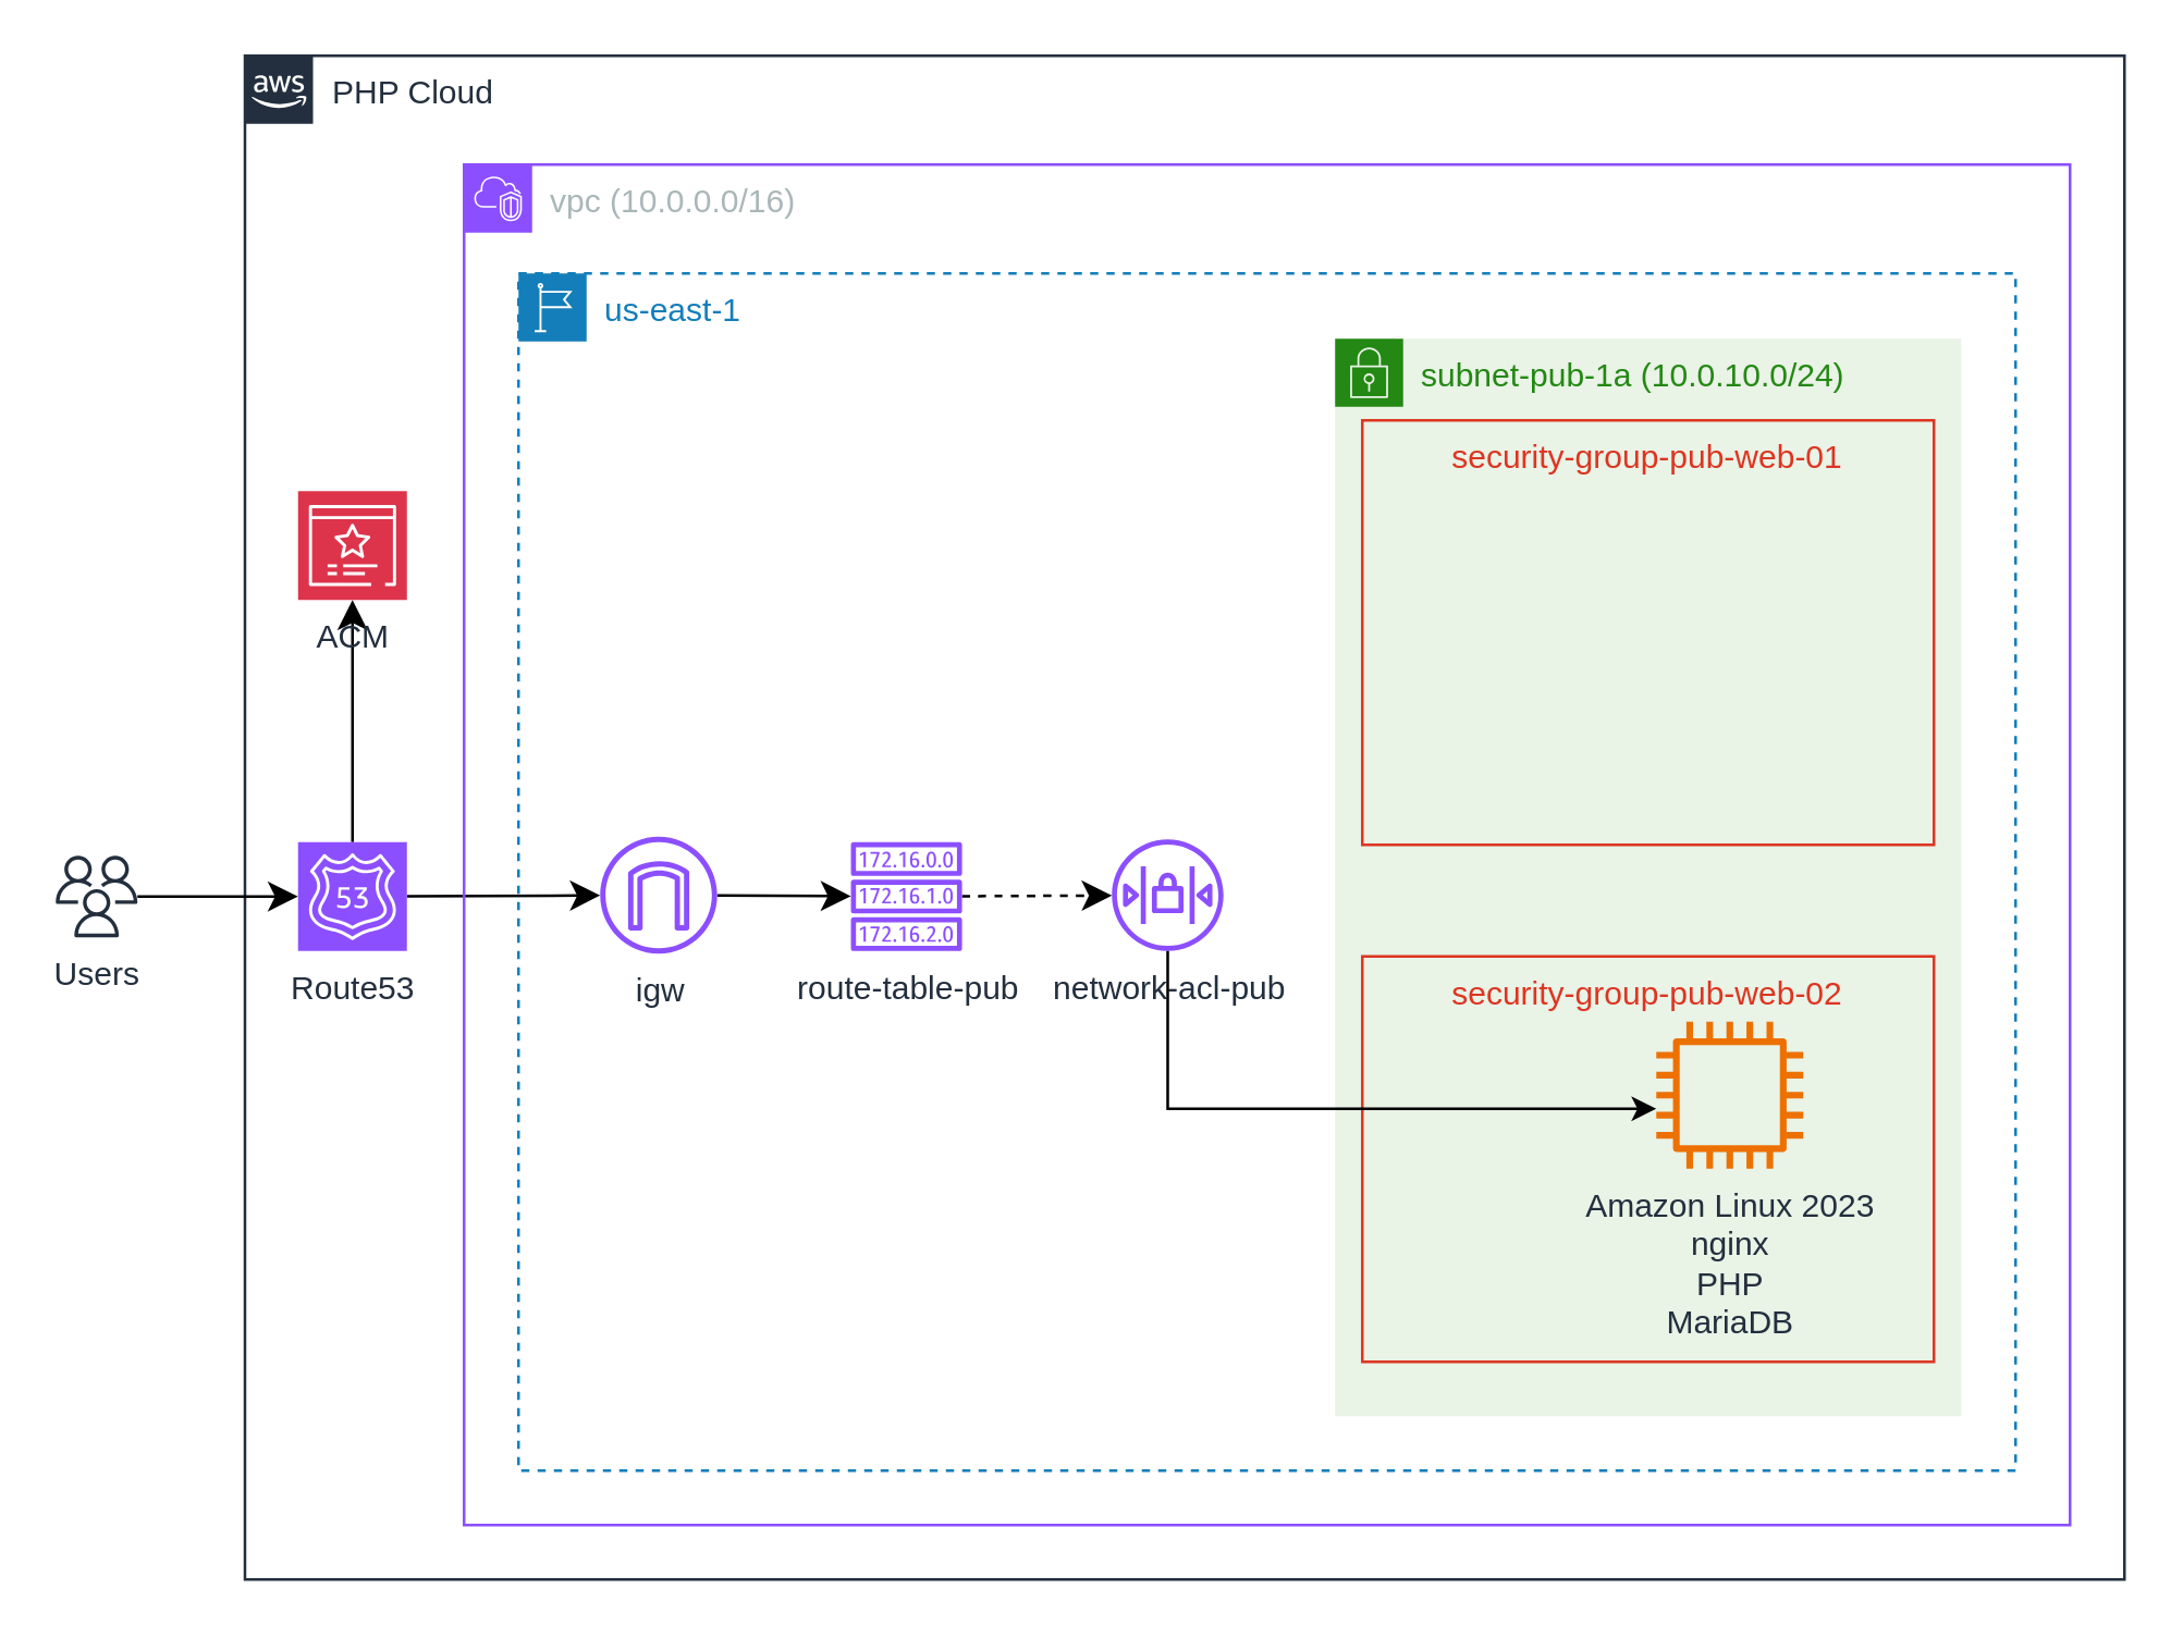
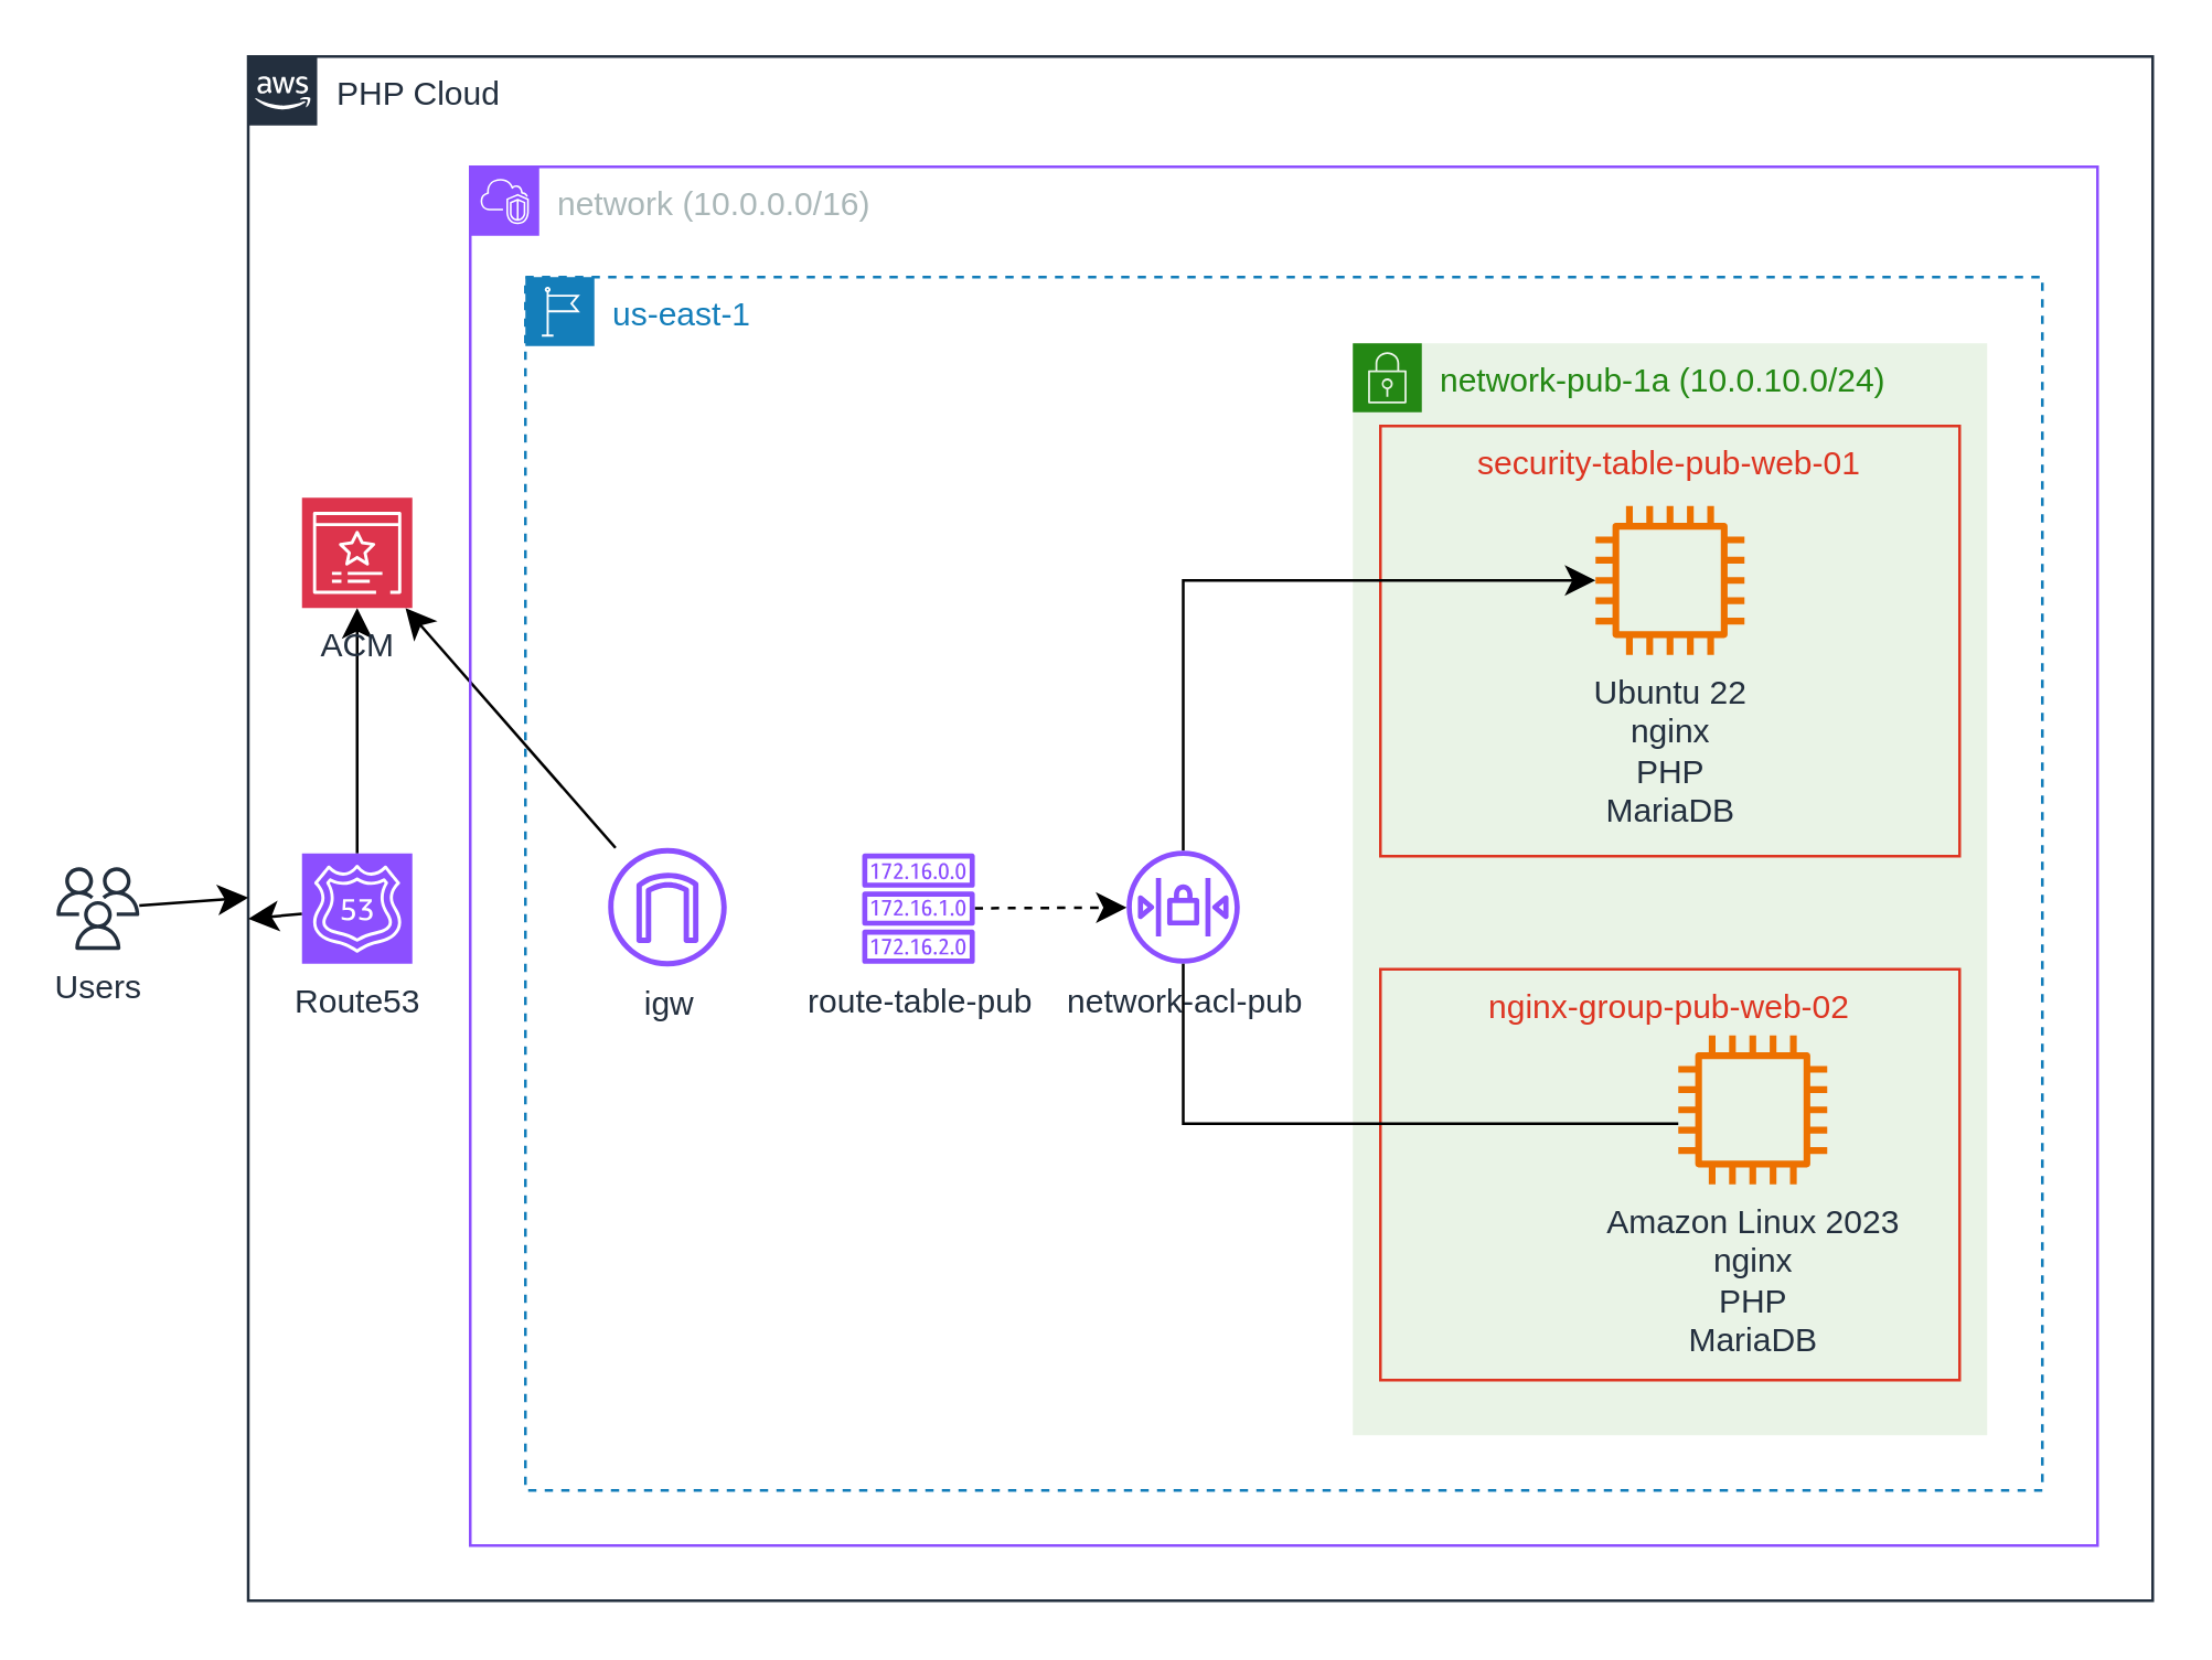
- <mxCell id="15" value="vpc (10.0.0.0/16)" style="points=[[0,0],[0.25,0],[0.5,0],[0.75,0],[1,0],[1,0.25],[1,0.5],[1,0.75],[1,1],[0.75,1],[0.5,1],[0.25,1],[0,1],[0,0.75],[0,0.5],[0,0.25]];outlineConnect=0;gradientColor=none;html=1;whiteSpace=wrap;fontSize=12;fontStyle=0;container=1;pointerEvents=0;collapsible=0;recursiveResize=0;shape=mxgraph.aws4.group;grIcon=mxgraph.aws4.group_vpc2;strokeColor=#8C4FFF;fillColor=none;verticalAlign=top;align=left;spacingLeft=30;fontColor=#AAB7B8;dashed=0;" parent="1" vertex="1"><mxGeometry x="170" y="60" width="590" height="500" as="geometry" /></mxCell>
+ <mxCell id="15" value="network (10.0.0.0/16)" style="points=[[0,0],[0.25,0],[0.5,0],[0.75,0],[1,0],[1,0.25],[1,0.5],[1,0.75],[1,1],[0.75,1],[0.5,1],[0.25,1],[0,1],[0,0.75],[0,0.5],[0,0.25]];outlineConnect=0;gradientColor=none;html=1;whiteSpace=wrap;fontSize=12;fontStyle=0;container=1;pointerEvents=0;collapsible=0;recursiveResize=0;shape=mxgraph.aws4.group;grIcon=mxgraph.aws4.group_vpc2;strokeColor=#8C4FFF;fillColor=none;verticalAlign=top;align=left;spacingLeft=30;fontColor=#AAB7B8;dashed=0;" parent="1" vertex="1"><mxGeometry x="170" y="60" width="590" height="500" as="geometry" /></mxCell>
- <mxCell id="4" value="&lt;div&gt;subnet-pub-1a (10.0.10.0/24)&lt;/div&gt;" style="points=[[0,0],[0.25,0],[0.5,0],[0.75,0],[1,0],[1,0.25],[1,0.5],[1,0.75],[1,1],[0.75,1],[0.5,1],[0.25,1],[0,1],[0,0.75],[0,0.5],[0,0.25]];outlineConnect=0;gradientColor=none;html=1;whiteSpace=wrap;fontSize=12;fontStyle=0;container=0;pointerEvents=0;collapsible=0;recursiveResize=0;shape=mxgraph.aws4.group;grIcon=mxgraph.aws4.group_security_group;grStroke=0;strokeColor=#248814;fillColor=#E9F3E6;verticalAlign=top;align=left;spacingLeft=30;fontColor=#248814;dashed=0;" parent="1" vertex="1"><mxGeometry x="490" y="124" width="230" height="396" as="geometry" /></mxCell>
+ <mxCell id="4" value="&lt;div&gt;network-pub-1a (10.0.10.0/24)&lt;/div&gt;" style="points=[[0,0],[0.25,0],[0.5,0],[0.75,0],[1,0],[1,0.25],[1,0.5],[1,0.75],[1,1],[0.75,1],[0.5,1],[0.25,1],[0,1],[0,0.75],[0,0.5],[0,0.25]];outlineConnect=0;gradientColor=none;html=1;whiteSpace=wrap;fontSize=12;fontStyle=0;container=0;pointerEvents=0;collapsible=0;recursiveResize=0;shape=mxgraph.aws4.group;grIcon=mxgraph.aws4.group_security_group;grStroke=0;strokeColor=#248814;fillColor=#E9F3E6;verticalAlign=top;align=left;spacingLeft=30;fontColor=#248814;dashed=0;" parent="1" vertex="1"><mxGeometry x="490" y="124" width="230" height="396" as="geometry" /></mxCell>
- <mxCell id="5" value="security-group-pub-web-01" style="fillColor=none;strokeColor=#DD3522;verticalAlign=top;fontStyle=0;fontColor=#DD3522;" parent="1" vertex="1"><mxGeometry x="500" y="154" width="210" height="156" as="geometry" /></mxCell>
+ <mxCell id="5" value="security-table-pub-web-01" style="fillColor=none;strokeColor=#DD3522;verticalAlign=top;fontStyle=0;fontColor=#DD3522;" parent="1" vertex="1"><mxGeometry x="500" y="154" width="210" height="156" as="geometry" /></mxCell>
+ <mxCell id="14" value="" style="edgeStyle=orthogonalEdgeStyle;rounded=0;orthogonalLoop=1;jettySize=auto;html=1;fontSize=12;startSize=8;endSize=8;" parent="1" source="16" target="6" edge="1"><mxGeometry relative="1" as="geometry"><Array as="points"><mxPoint x="429" y="210" /></Array></mxGeometry></mxCell>
+ <mxCell id="6" value="&lt;div&gt;Ubuntu 22&lt;/div&gt;&lt;div&gt;nginx&lt;/div&gt;&lt;div&gt;PHP&lt;/div&gt;&lt;div&gt;MariaDB&lt;/div&gt;" style="sketch=0;outlineConnect=0;fontColor=#232F3E;gradientColor=none;fillColor=#ED7100;strokeColor=none;dashed=0;verticalLabelPosition=bottom;verticalAlign=top;align=center;html=1;fontSize=12;fontStyle=0;aspect=fixed;pointerEvents=1;shape=mxgraph.aws4.instance2;" parent="1" vertex="1"><mxGeometry x="578" y="183" width="54" height="54" as="geometry" /></mxCell>
- <mxCell id="11" value="" style="edgeStyle=none;curved=1;rounded=0;orthogonalLoop=1;jettySize=auto;html=1;fontSize=12;startSize=8;endSize=8;" parent="1" source="13" target="8" edge="1"><mxGeometry relative="1" as="geometry" /></mxCell>
+ <mxCell id="11" value="" style="edgeStyle=none;curved=1;rounded=0;orthogonalLoop=1;jettySize=auto;html=1;fontSize=12;startSize=8;endSize=8;" parent="1" source="13" target="2" edge="1"><mxGeometry relative="1" as="geometry" /></mxCell>
- <mxCell id="7" style="edgeStyle=none;curved=1;rounded=0;orthogonalLoop=1;jettySize=auto;html=1;fontSize=12;startSize=8;endSize=8;" parent="1" source="8" target="10" edge="1"><mxGeometry relative="1" as="geometry" /></mxCell>
+ <mxCell id="7" style="edgeStyle=none;curved=1;rounded=0;orthogonalLoop=1;jettySize=auto;html=1;fontSize=12;startSize=8;endSize=8;" parent="1" source="8" target="19" edge="1"><mxGeometry relative="1" as="geometry" /></mxCell>
- <mxCell id="17" value="" style="edgeStyle=none;curved=1;rounded=0;orthogonalLoop=1;jettySize=auto;html=1;fontSize=12;startSize=8;endSize=8;" parent="1" source="18" target="13" edge="1"><mxGeometry relative="1" as="geometry" /></mxCell>
+ <mxCell id="17" value="" style="edgeStyle=none;curved=1;rounded=0;orthogonalLoop=1;jettySize=auto;html=1;fontSize=12;startSize=8;endSize=8;" parent="1" source="18" target="2" edge="1"><mxGeometry relative="1" as="geometry" /></mxCell>
- <mxCell id="20" value="security-group-pub-web-02" style="fillColor=none;strokeColor=#DD3522;verticalAlign=top;fontStyle=0;fontColor=#DD3522;" vertex="1" parent="1"><mxGeometry x="500" y="351" width="210" height="149" as="geometry" /></mxCell>
+ <mxCell id="20" value="nginx-group-pub-web-02" style="fillColor=none;strokeColor=#DD3522;verticalAlign=top;fontStyle=0;fontColor=#DD3522;" vertex="1" parent="1"><mxGeometry x="500" y="351" width="210" height="149" as="geometry" /></mxCell>
- <mxCell id="22" value="" style="edgeStyle=orthogonalEdgeStyle;rounded=0;orthogonalLoop=1;jettySize=auto;html=1;" edge="1" parent="1" source="16" target="21"><mxGeometry relative="1" as="geometry"><mxPoint x="401.5" y="429" as="targetPoint" /><Array as="points"><mxPoint x="429" y="407" /></Array></mxGeometry></mxCell>
+ <mxCell id="22" value="" style="edgeStyle=orthogonalEdgeStyle;rounded=0;orthogonalLoop=1;jettySize=auto;html=1;endArrow=none;" edge="1" parent="1" source="16" target="21"><mxGeometry relative="1" as="geometry"><mxPoint x="401.5" y="429" as="targetPoint" /><Array as="points"><mxPoint x="429" y="407" /></Array></mxGeometry></mxCell>
